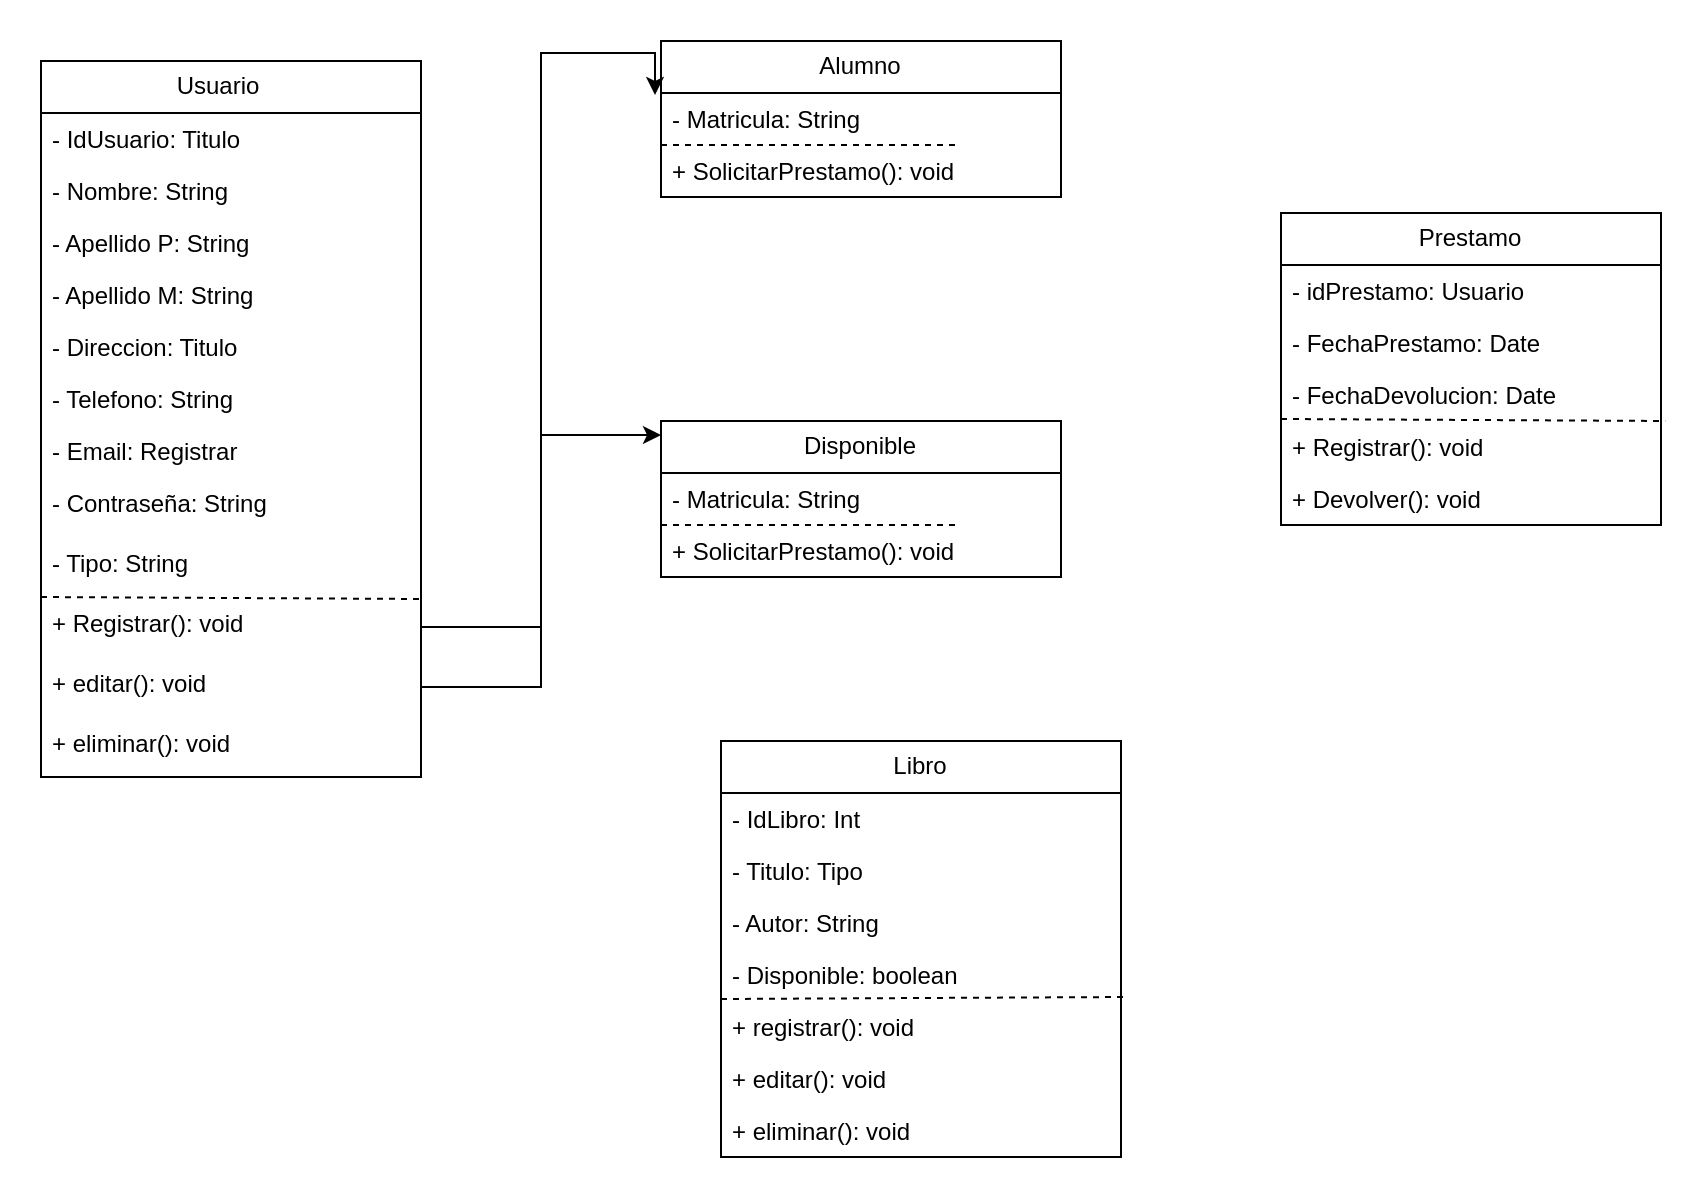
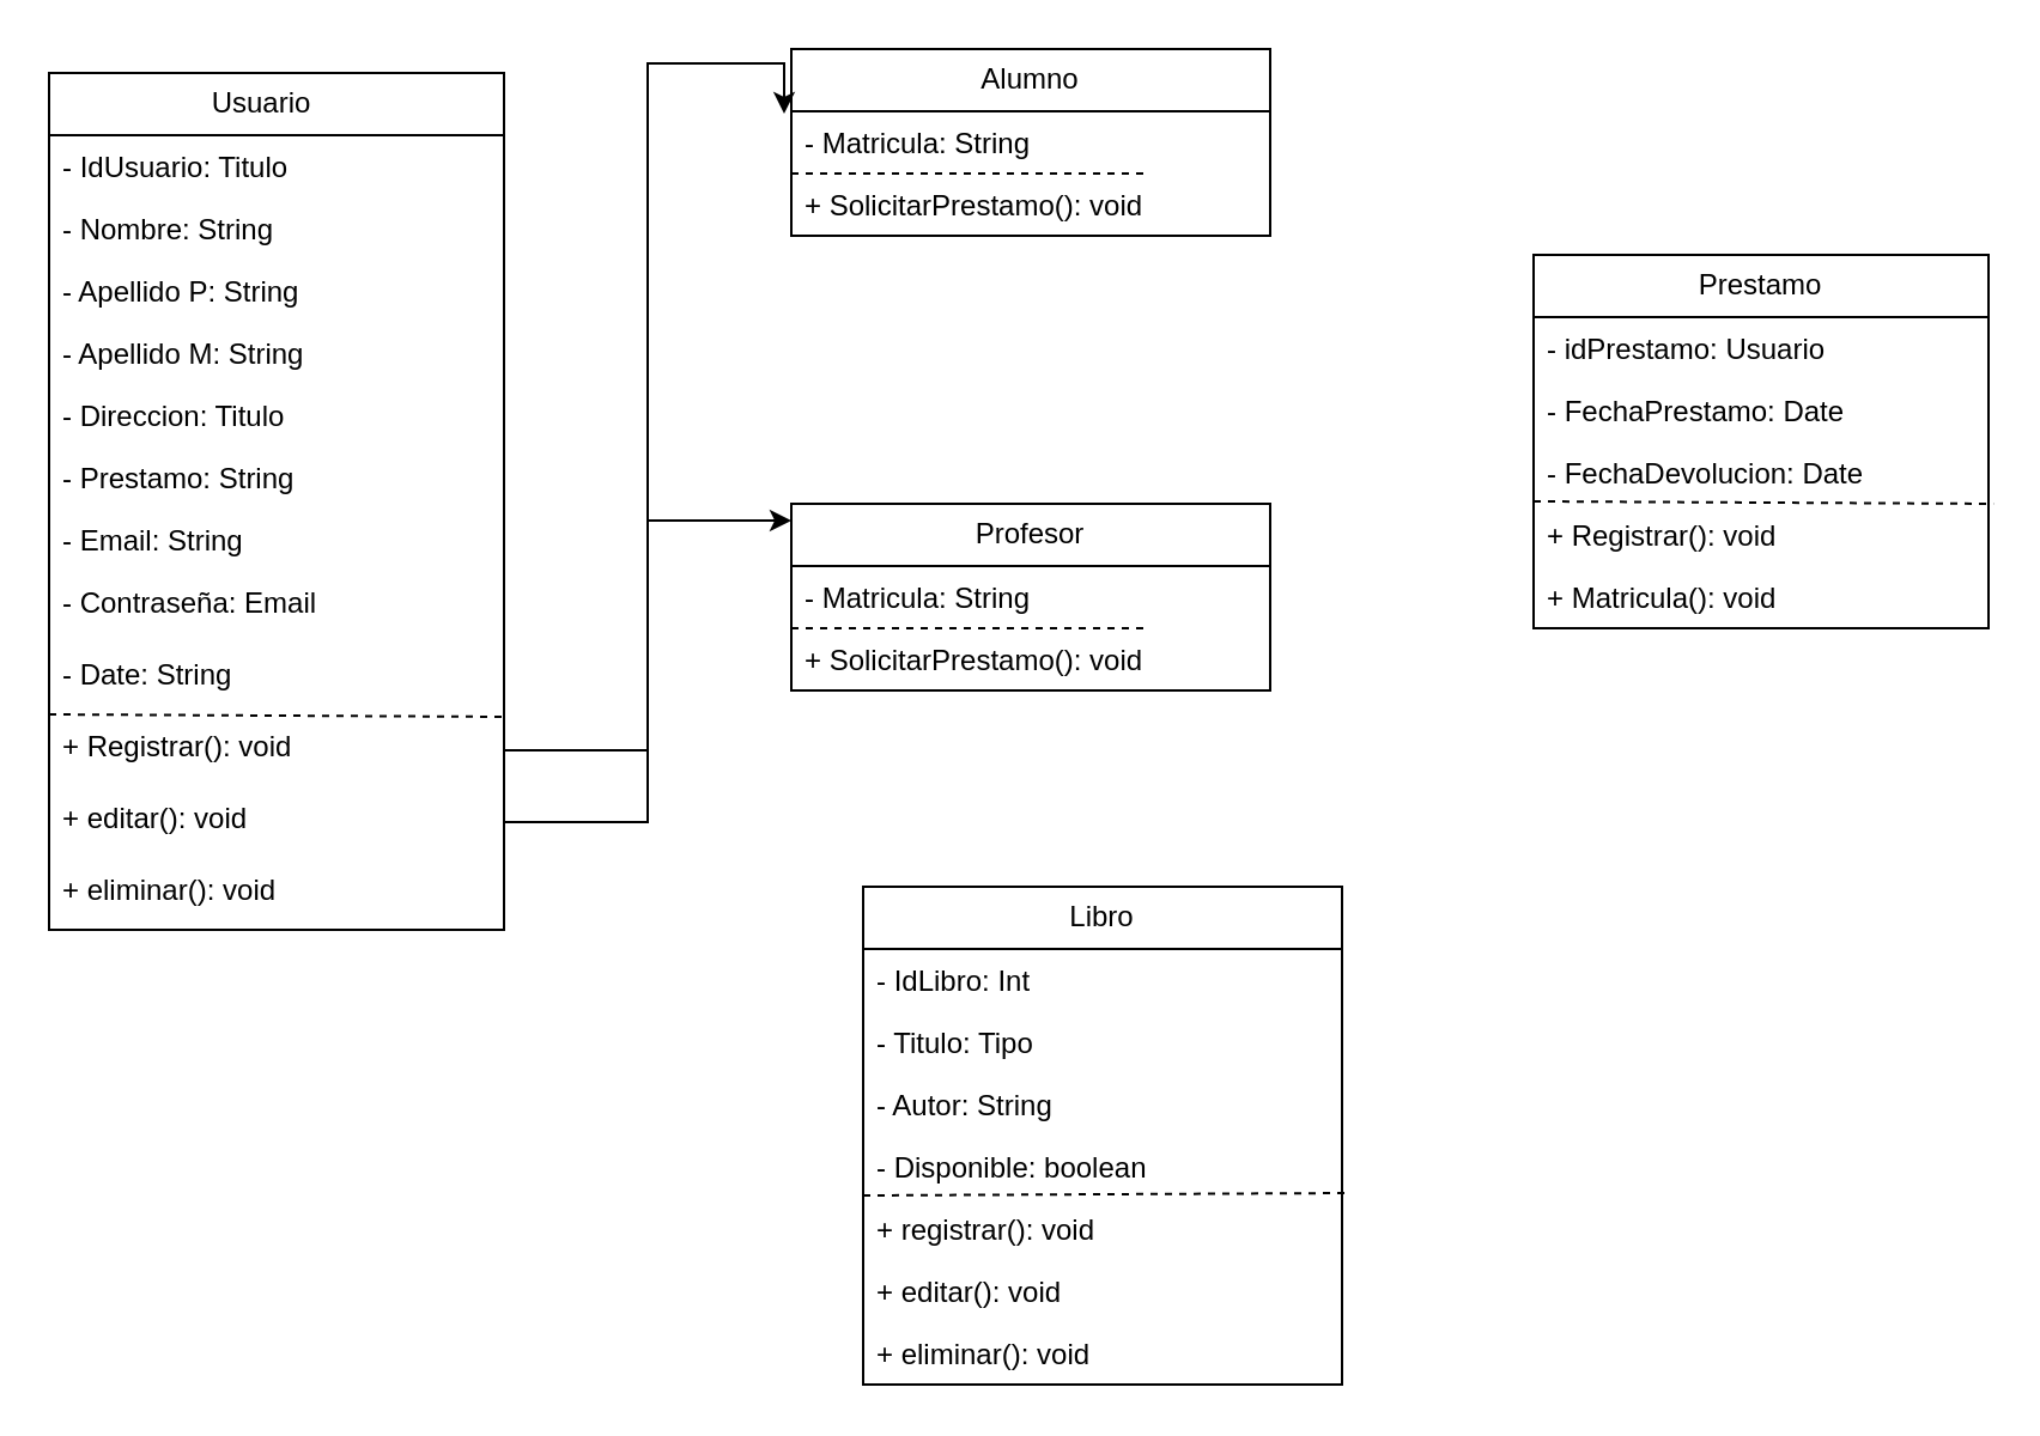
- <mxCell id="8" value="- Telefono: String" style="text;strokeColor=none;fillColor=none;align=left;verticalAlign=top;spacingLeft=4;spacingRight=4;overflow=hidden;rotatable=0;points=[[0,0.5],[1,0.5]];portConstraint=eastwest;whiteSpace=wrap;html=1;" vertex="1" parent="2"><mxGeometry y="156" width="190" height="26" as="geometry" /></mxCell>
+ <mxCell id="8" value="- Prestamo: String" style="text;strokeColor=none;fillColor=none;align=left;verticalAlign=top;spacingLeft=4;spacingRight=4;overflow=hidden;rotatable=0;points=[[0,0.5],[1,0.5]];portConstraint=eastwest;whiteSpace=wrap;html=1;" vertex="1" parent="2"><mxGeometry y="156" width="190" height="26" as="geometry" /></mxCell>
- <mxCell id="20" value="Disponible" style="swimlane;fontStyle=0;childLayout=stackLayout;horizontal=1;startSize=26;fillColor=none;horizontalStack=0;resizeParent=1;resizeParentMax=0;resizeLast=0;collapsible=1;marginBottom=0;whiteSpace=wrap;html=1;" vertex="1" parent="1"><mxGeometry x="330" y="210" width="200" height="78" as="geometry" /></mxCell>
+ <mxCell id="20" value="Profesor" style="swimlane;fontStyle=0;childLayout=stackLayout;horizontal=1;startSize=26;fillColor=none;horizontalStack=0;resizeParent=1;resizeParentMax=0;resizeLast=0;collapsible=1;marginBottom=0;whiteSpace=wrap;html=1;" vertex="1" parent="1"><mxGeometry x="330" y="210" width="200" height="78" as="geometry" /></mxCell>
- <mxCell id="9" value="- Email: Registrar" style="text;strokeColor=none;fillColor=none;align=left;verticalAlign=top;spacingLeft=4;spacingRight=4;overflow=hidden;rotatable=0;points=[[0,0.5],[1,0.5]];portConstraint=eastwest;whiteSpace=wrap;html=1;" vertex="1" parent="2"><mxGeometry y="182" width="190" height="26" as="geometry" /></mxCell>
+ <mxCell id="9" value="- Email: String" style="text;strokeColor=none;fillColor=none;align=left;verticalAlign=top;spacingLeft=4;spacingRight=4;overflow=hidden;rotatable=0;points=[[0,0.5],[1,0.5]];portConstraint=eastwest;whiteSpace=wrap;html=1;" vertex="1" parent="2"><mxGeometry y="182" width="190" height="26" as="geometry" /></mxCell>
- <mxCell id="30" value="+ Devolver(): void" style="text;strokeColor=none;fillColor=none;align=left;verticalAlign=top;spacingLeft=4;spacingRight=4;overflow=hidden;rotatable=0;points=[[0,0.5],[1,0.5]];portConstraint=eastwest;whiteSpace=wrap;html=1;" vertex="1" parent="24"><mxGeometry y="130" width="190" height="26" as="geometry" /></mxCell>
+ <mxCell id="30" value="+ Matricula(): void" style="text;strokeColor=none;fillColor=none;align=left;verticalAlign=top;spacingLeft=4;spacingRight=4;overflow=hidden;rotatable=0;points=[[0,0.5],[1,0.5]];portConstraint=eastwest;whiteSpace=wrap;html=1;" vertex="1" parent="24"><mxGeometry y="130" width="190" height="26" as="geometry" /></mxCell>
- <mxCell id="10" value="- Contraseña: String&lt;div&gt;&lt;br&gt;&lt;/div&gt;" style="text;strokeColor=none;fillColor=none;align=left;verticalAlign=top;spacingLeft=4;spacingRight=4;overflow=hidden;rotatable=0;points=[[0,0.5],[1,0.5]];portConstraint=eastwest;whiteSpace=wrap;html=1;" vertex="1" parent="2"><mxGeometry y="208" width="190" height="30" as="geometry" /></mxCell>
+ <mxCell id="10" value="- Contraseña: Email&lt;div&gt;&lt;br&gt;&lt;/div&gt;" style="text;strokeColor=none;fillColor=none;align=left;verticalAlign=top;spacingLeft=4;spacingRight=4;overflow=hidden;rotatable=0;points=[[0,0.5],[1,0.5]];portConstraint=eastwest;whiteSpace=wrap;html=1;" vertex="1" parent="2"><mxGeometry y="208" width="190" height="30" as="geometry" /></mxCell>
- <mxCell id="11" value="- Tipo: String&lt;div&gt;&lt;br&gt;&lt;/div&gt;" style="text;strokeColor=none;fillColor=none;align=left;verticalAlign=top;spacingLeft=4;spacingRight=4;overflow=hidden;rotatable=0;points=[[0,0.5],[1,0.5]];portConstraint=eastwest;whiteSpace=wrap;html=1;" vertex="1" parent="2"><mxGeometry y="238" width="190" height="30" as="geometry" /></mxCell>
+ <mxCell id="11" value="- Date: String&lt;div&gt;&lt;br&gt;&lt;/div&gt;" style="text;strokeColor=none;fillColor=none;align=left;verticalAlign=top;spacingLeft=4;spacingRight=4;overflow=hidden;rotatable=0;points=[[0,0.5],[1,0.5]];portConstraint=eastwest;whiteSpace=wrap;html=1;" vertex="1" parent="2"><mxGeometry y="238" width="190" height="30" as="geometry" /></mxCell>
